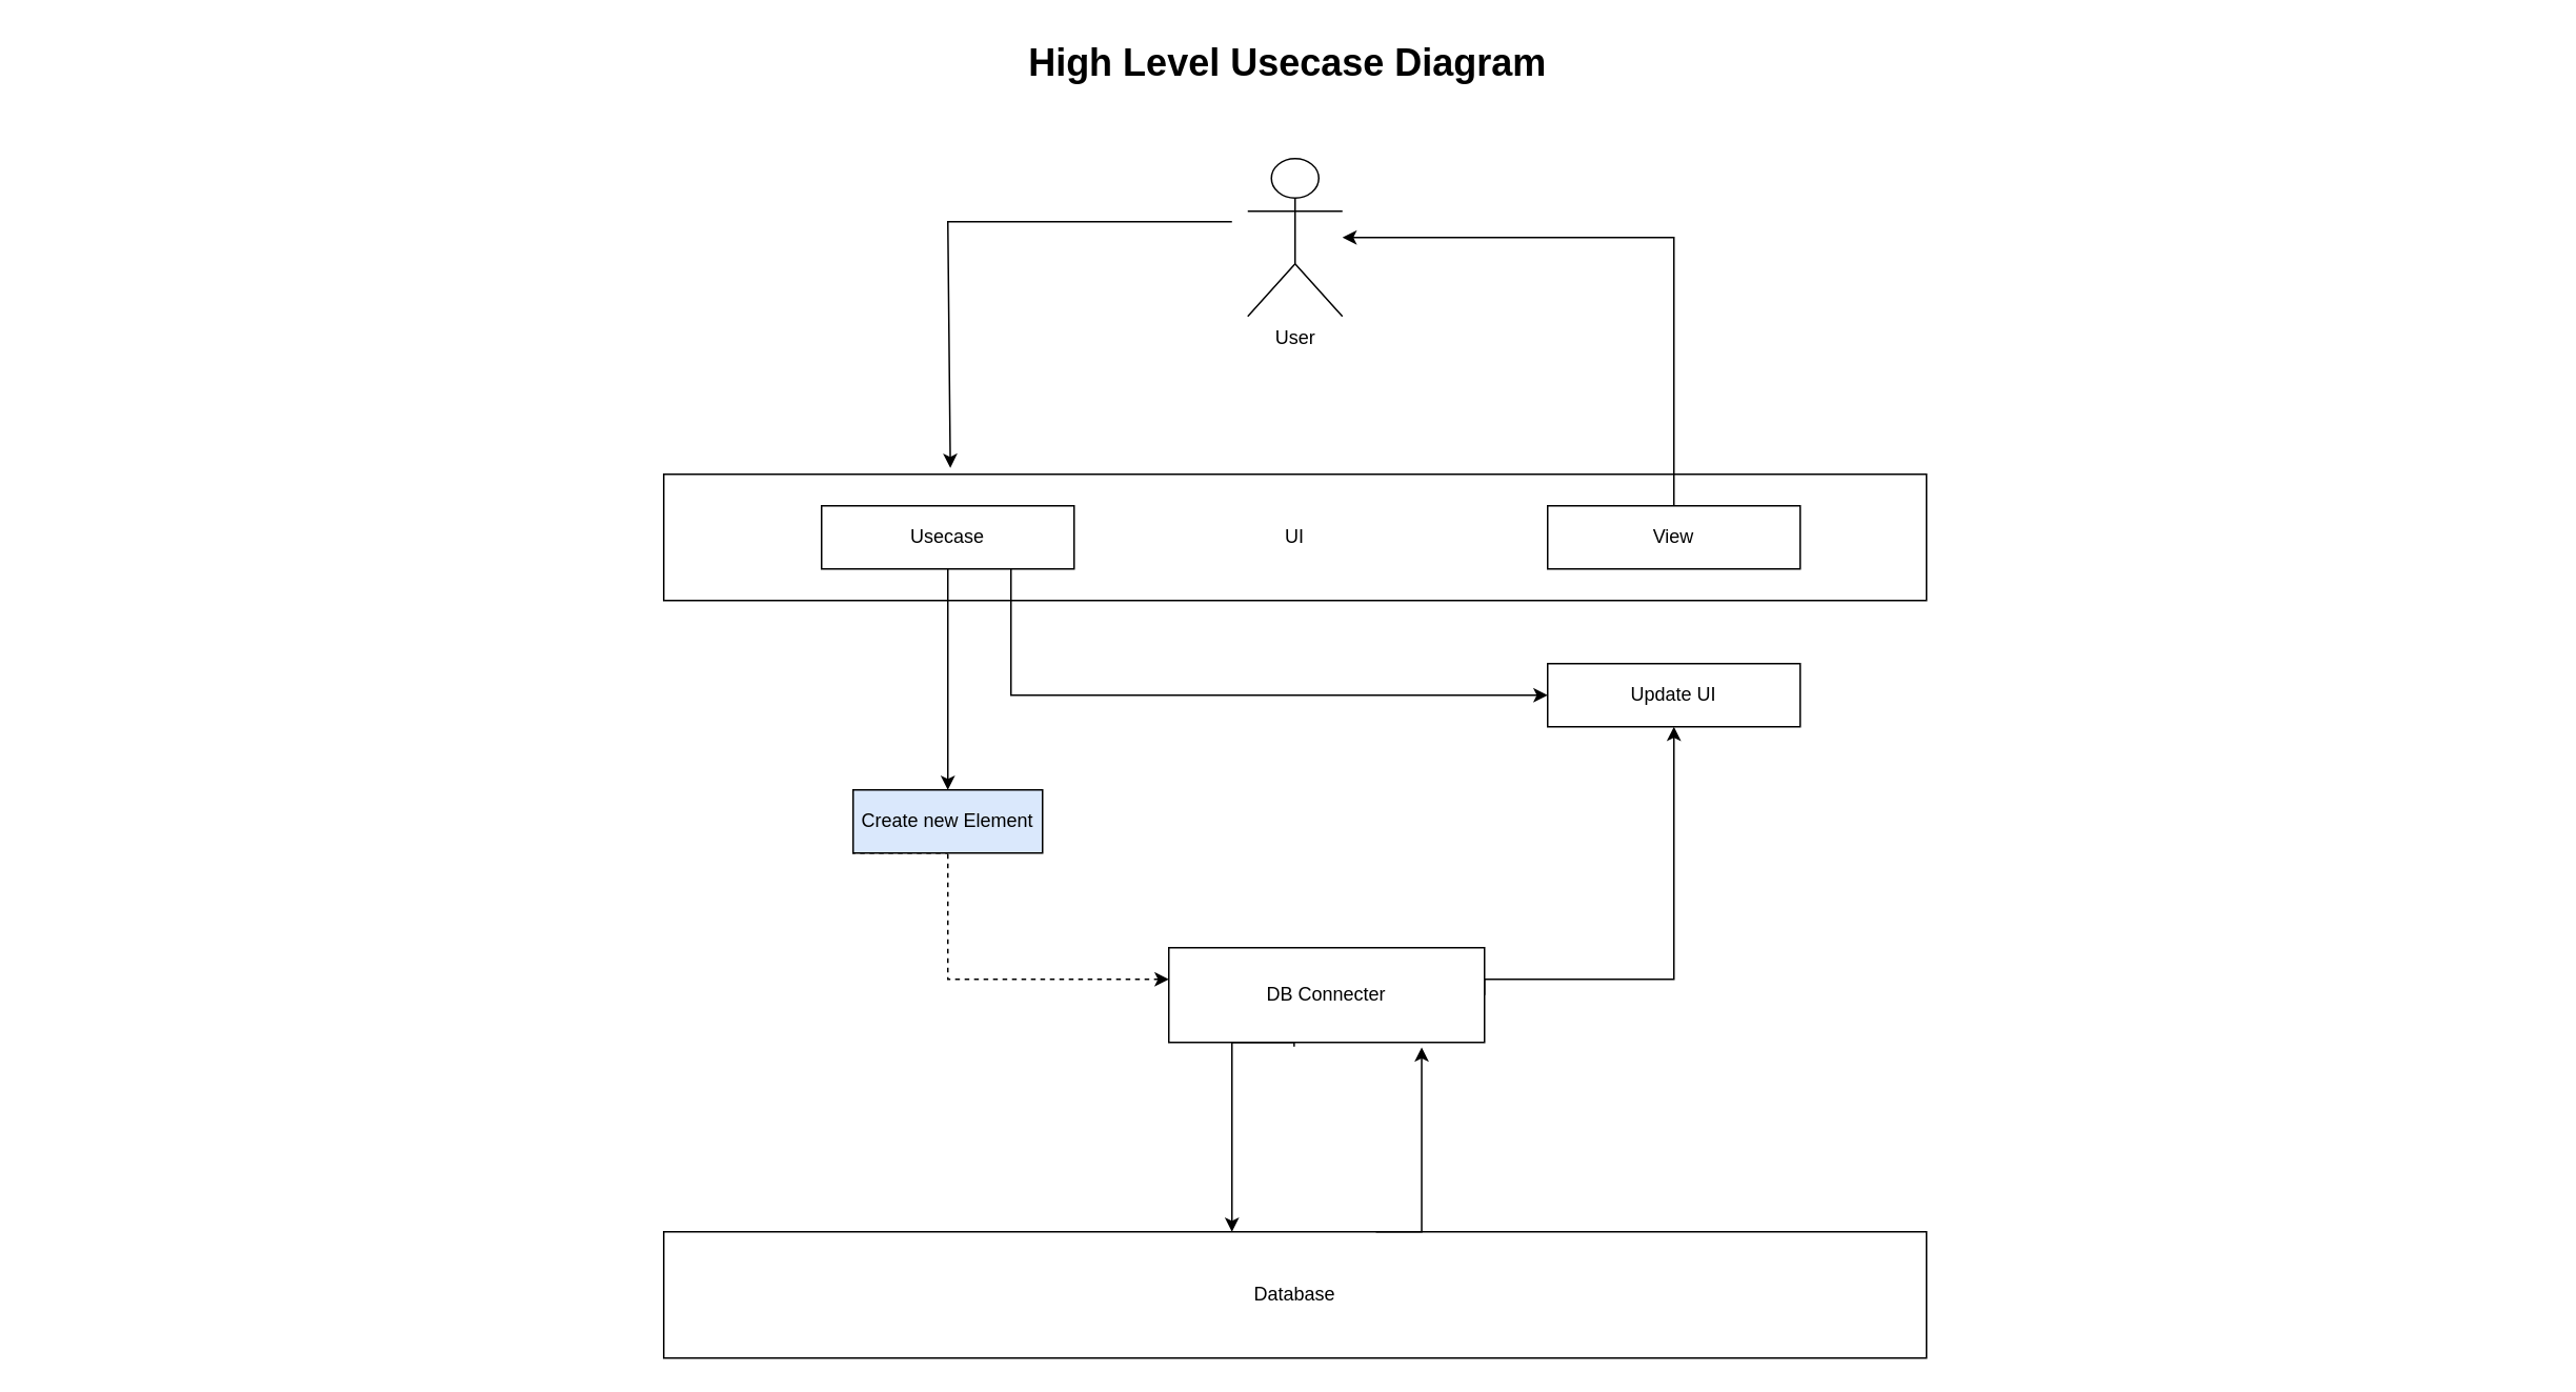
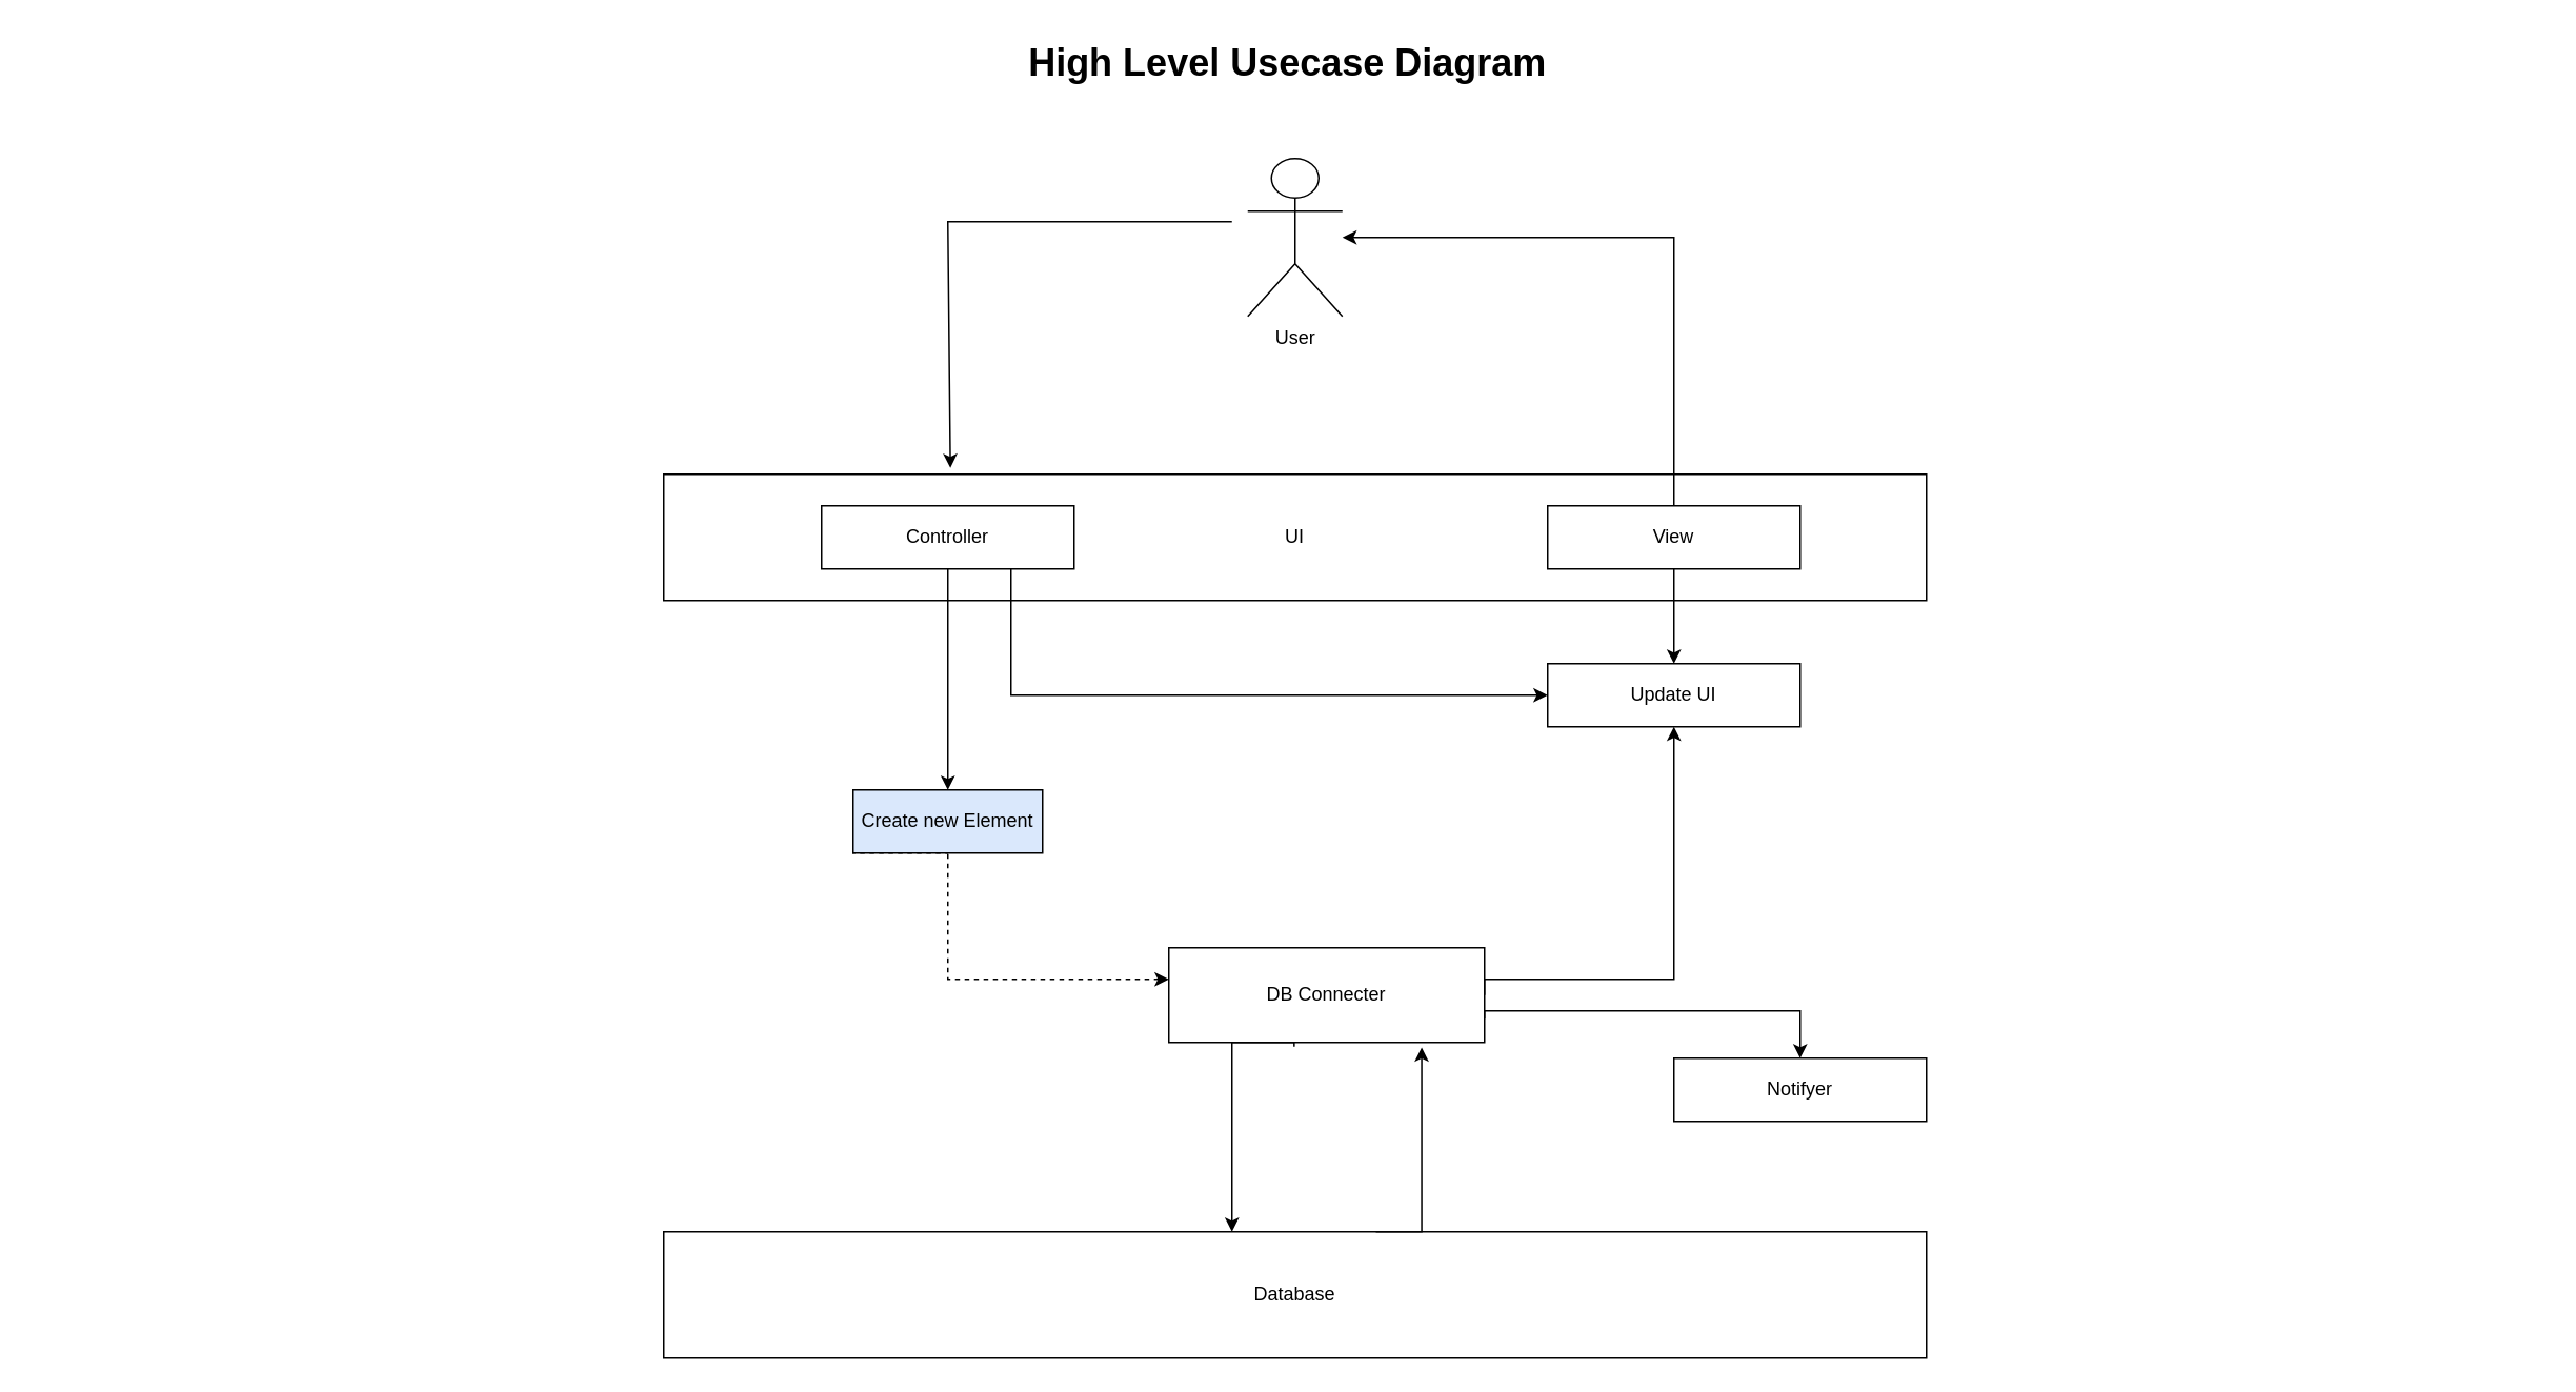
- <mxCell id="13" value="Usecase" style="rounded=0;whiteSpace=wrap;html=1;" parent="1" vertex="1"><mxGeometry x="520" y="320" width="160" height="40" as="geometry" /></mxCell>
+ <mxCell id="13" value="Controller" style="rounded=0;whiteSpace=wrap;html=1;" parent="1" vertex="1"><mxGeometry x="520" y="320" width="160" height="40" as="geometry" /></mxCell>
+ <mxCell id="5" style="edgeStyle=orthogonalEdgeStyle;rounded=0;orthogonalLoop=1;jettySize=auto;html=1;startArrow=classic;startFill=1;endArrow=none;endFill=0;" parent="1" source="7" target="16" edge="1"><mxGeometry relative="1" as="geometry" /></mxCell>
+ <mxCell id="14" style="edgeStyle=orthogonalEdgeStyle;rounded=0;orthogonalLoop=1;jettySize=auto;html=1;entryX=1;entryY=0.75;entryDx=0;entryDy=0;startArrow=classic;startFill=1;endArrow=none;endFill=0;" parent="1" source="15" target="12" edge="1"><mxGeometry relative="1" as="geometry"><Array as="points"><mxPoint x="940" y="640" /></Array></mxGeometry></mxCell>
+ <mxCell id="15" value="Notifyer" style="rounded=0;whiteSpace=wrap;html=1;" parent="1" vertex="1"><mxGeometry x="1060" y="670" width="160" height="40" as="geometry" /></mxCell>
